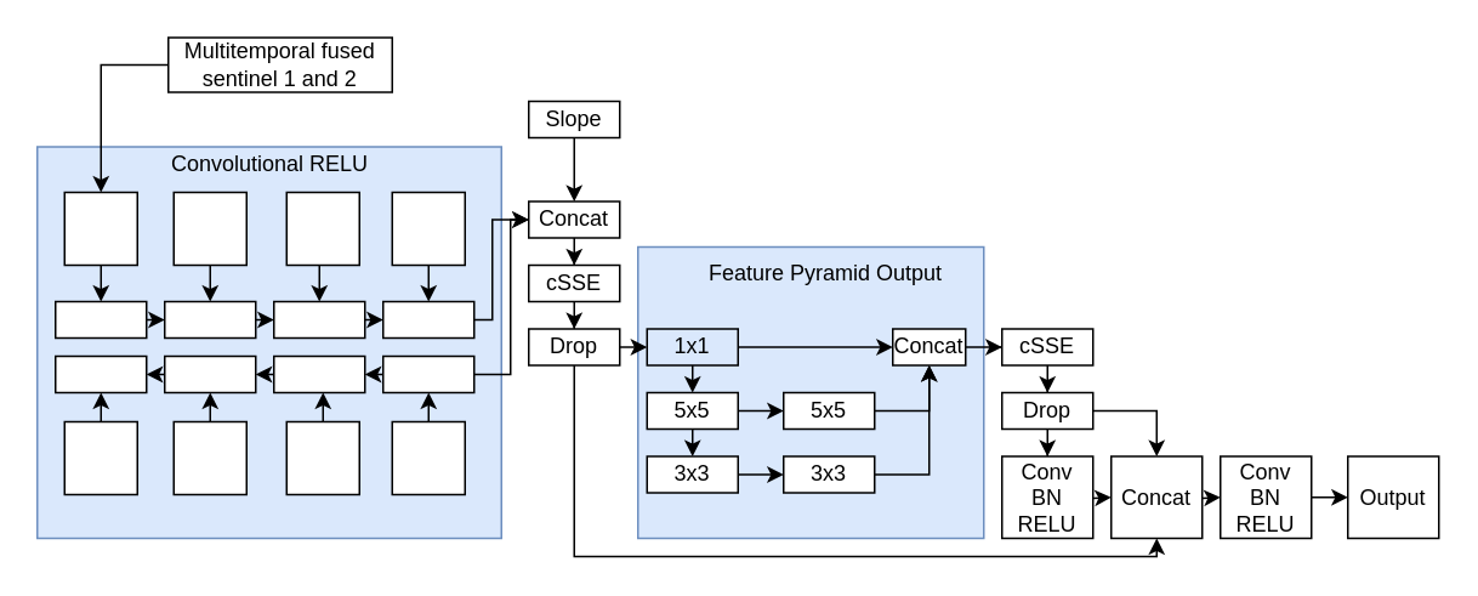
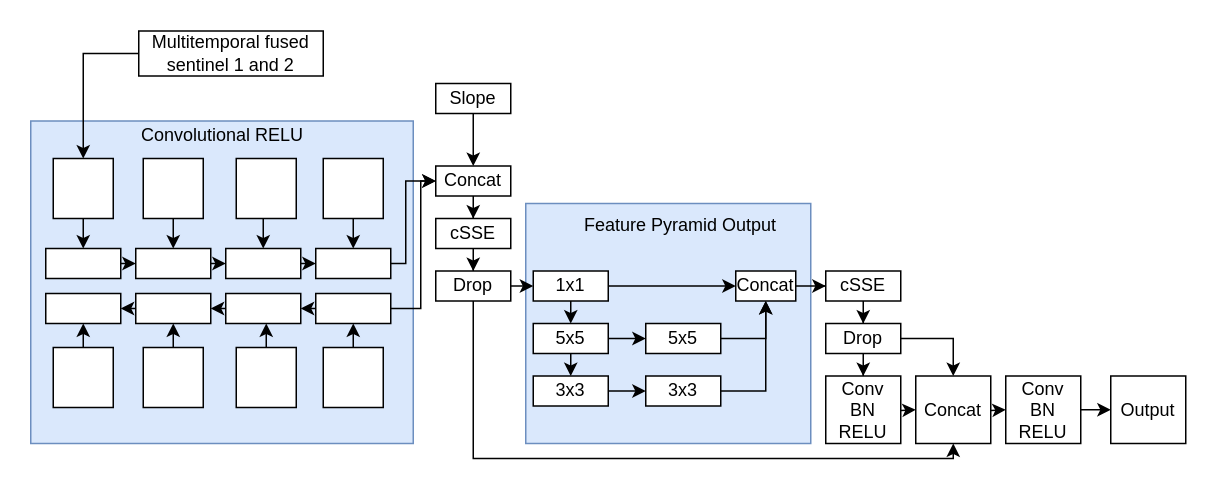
- <mxCell id="20" value="1x1" style="rounded=0;whiteSpace=wrap;html=1;fillColor=#dae8fc;" parent="1" vertex="1"><mxGeometry x="355" y="180" width="50" height="20" as="geometry" /></mxCell>
+ <mxCell id="20" value="1x1" style="rounded=0;whiteSpace=wrap;html=1;" parent="1" vertex="1"><mxGeometry x="355" y="180" width="50" height="20" as="geometry" /></mxCell>
